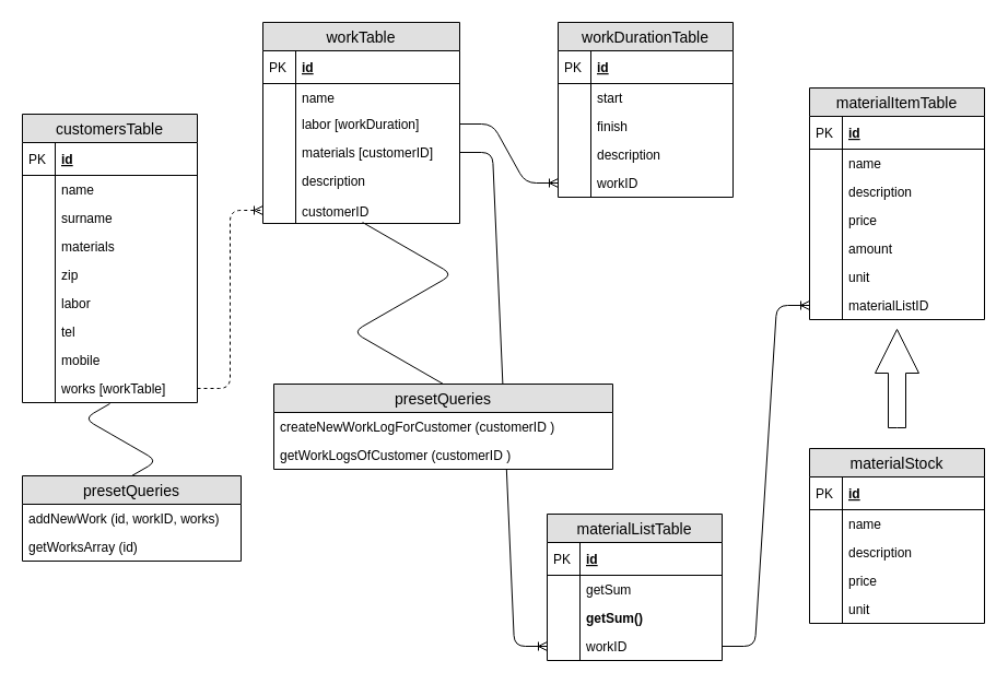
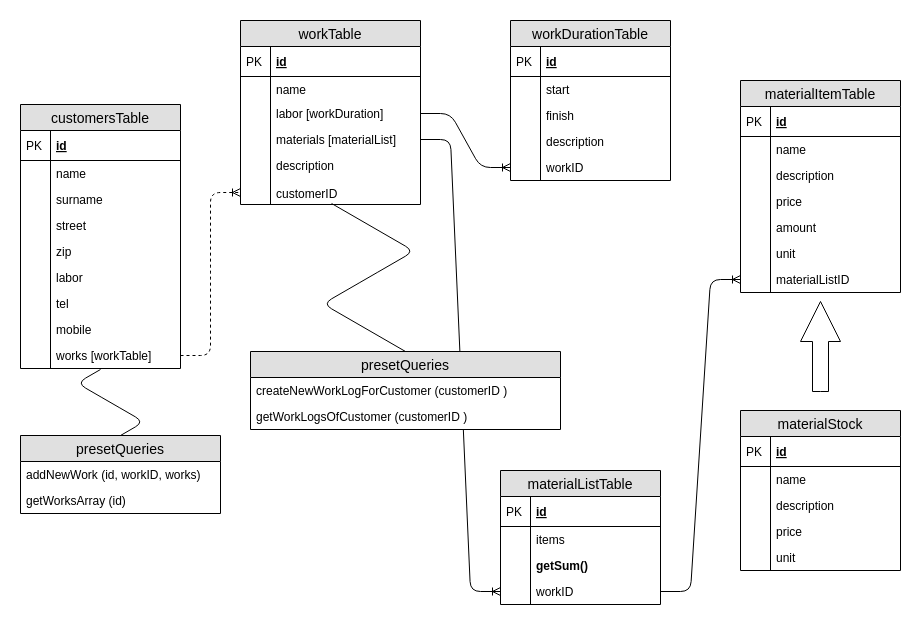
- <mxCell id="9" value="materials [customerID]" style="shape=partialRectangle;top=0;left=0;right=0;bottom=0;align=left;verticalAlign=top;fillColor=none;spacingLeft=34;spacingRight=4;overflow=hidden;rotatable=0;points=[[0,0.5],[1,0.5]];portConstraint=eastwest;dropTarget=0;fontSize=12;" parent="2" vertex="1"><mxGeometry y="106" width="180" height="26" as="geometry" /></mxCell>
+ <mxCell id="9" value="materials [materialList]" style="shape=partialRectangle;top=0;left=0;right=0;bottom=0;align=left;verticalAlign=top;fillColor=none;spacingLeft=34;spacingRight=4;overflow=hidden;rotatable=0;points=[[0,0.5],[1,0.5]];portConstraint=eastwest;dropTarget=0;fontSize=12;" parent="2" vertex="1"><mxGeometry y="106" width="180" height="26" as="geometry" /></mxCell>
- <mxCell id="74" value="materials" style="shape=partialRectangle;top=0;left=0;right=0;bottom=0;align=left;verticalAlign=top;fillColor=none;spacingLeft=34;spacingRight=4;overflow=hidden;rotatable=0;points=[[0,0.5],[1,0.5]];portConstraint=eastwest;dropTarget=0;fontSize=12;" parent="67" vertex="1"><mxGeometry y="108" width="160" height="26" as="geometry" /></mxCell>
+ <mxCell id="74" value="street" style="shape=partialRectangle;top=0;left=0;right=0;bottom=0;align=left;verticalAlign=top;fillColor=none;spacingLeft=34;spacingRight=4;overflow=hidden;rotatable=0;points=[[0,0.5],[1,0.5]];portConstraint=eastwest;dropTarget=0;fontSize=12;" parent="67" vertex="1"><mxGeometry y="108" width="160" height="26" as="geometry" /></mxCell>
- <mxCell id="29" value="getSum" style="shape=partialRectangle;top=0;left=0;right=0;bottom=0;align=left;verticalAlign=top;fillColor=none;spacingLeft=34;spacingRight=4;overflow=hidden;rotatable=0;points=[[0,0.5],[1,0.5]];portConstraint=eastwest;dropTarget=0;fontSize=12;" parent="26" vertex="1"><mxGeometry y="56" width="160" height="26" as="geometry" /></mxCell>
+ <mxCell id="29" value="items" style="shape=partialRectangle;top=0;left=0;right=0;bottom=0;align=left;verticalAlign=top;fillColor=none;spacingLeft=34;spacingRight=4;overflow=hidden;rotatable=0;points=[[0,0.5],[1,0.5]];portConstraint=eastwest;dropTarget=0;fontSize=12;" parent="26" vertex="1"><mxGeometry y="56" width="160" height="26" as="geometry" /></mxCell>
